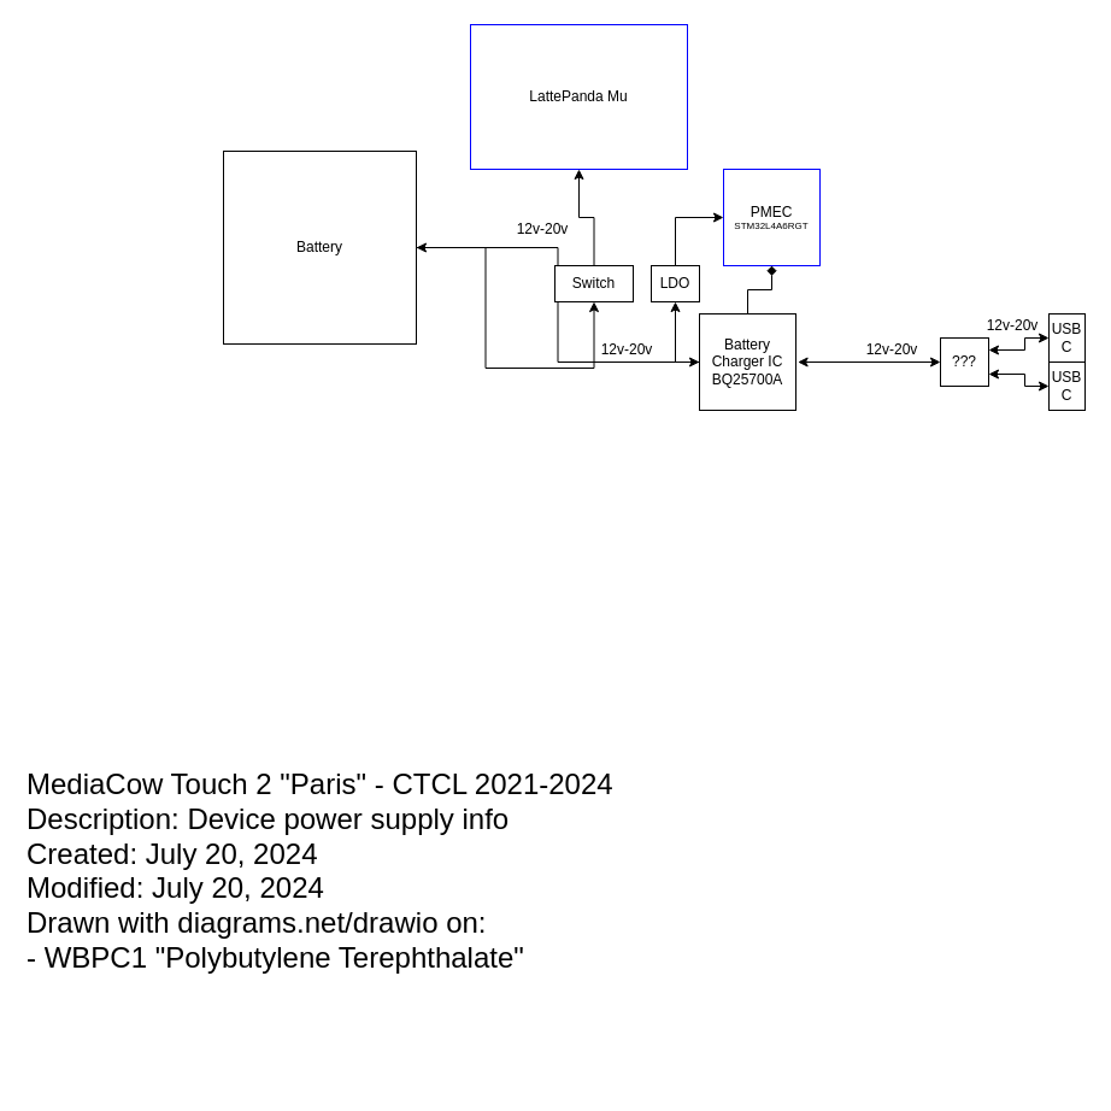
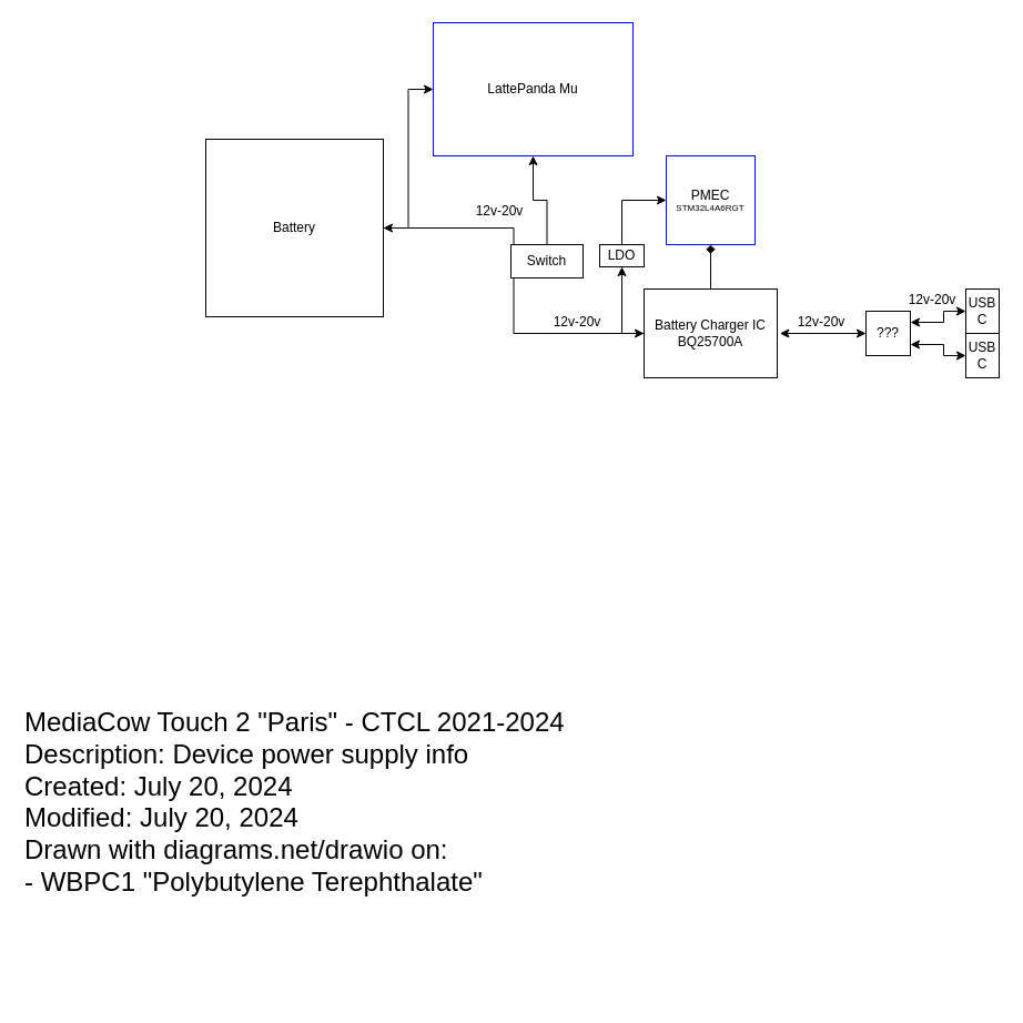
- <mxCell id="14" value="LDO&lt;div&gt;&lt;/div&gt;" style="rounded=0;whiteSpace=wrap;html=1;" vertex="1" parent="1"><mxGeometry x="540" y="220" width="40" height="30" as="geometry" /></mxCell>
+ <mxCell id="14" value="LDO&lt;div&gt;&lt;/div&gt;" style="rounded=0;whiteSpace=wrap;html=1;" vertex="1" parent="1"><mxGeometry x="540" y="220" width="40" height="20" as="geometry" /></mxCell>
- <mxCell id="8" value="&lt;div&gt;Battery Charger IC&lt;br&gt;&lt;/div&gt;BQ25700A" style="rounded=0;whiteSpace=wrap;html=1;" vertex="1" parent="1"><mxGeometry x="580" y="260" width="80" height="80" as="geometry" /></mxCell>
+ <mxCell id="8" value="&lt;div&gt;Battery Charger IC&lt;br&gt;&lt;/div&gt;BQ25700A" style="rounded=0;whiteSpace=wrap;html=1;" vertex="1" parent="1"><mxGeometry x="580" y="260" width="120" height="80" as="geometry" /></mxCell>
- <mxCell id="3" style="edgeStyle=orthogonalEdgeStyle;rounded=0;orthogonalLoop=1;jettySize=auto;html=1;exitX=1;exitY=0.5;exitDx=0;exitDy=0;entryX=0.5;entryY=1;entryDx=0;entryDy=0;" edge="1" parent="1" source="4" target="10"><mxGeometry relative="1" as="geometry" /></mxCell>
+ <mxCell id="3" style="edgeStyle=orthogonalEdgeStyle;rounded=0;orthogonalLoop=1;jettySize=auto;html=1;exitX=1;exitY=0.5;exitDx=0;exitDy=0;" edge="1" parent="1" source="4" target="15"><mxGeometry relative="1" as="geometry" /></mxCell>
